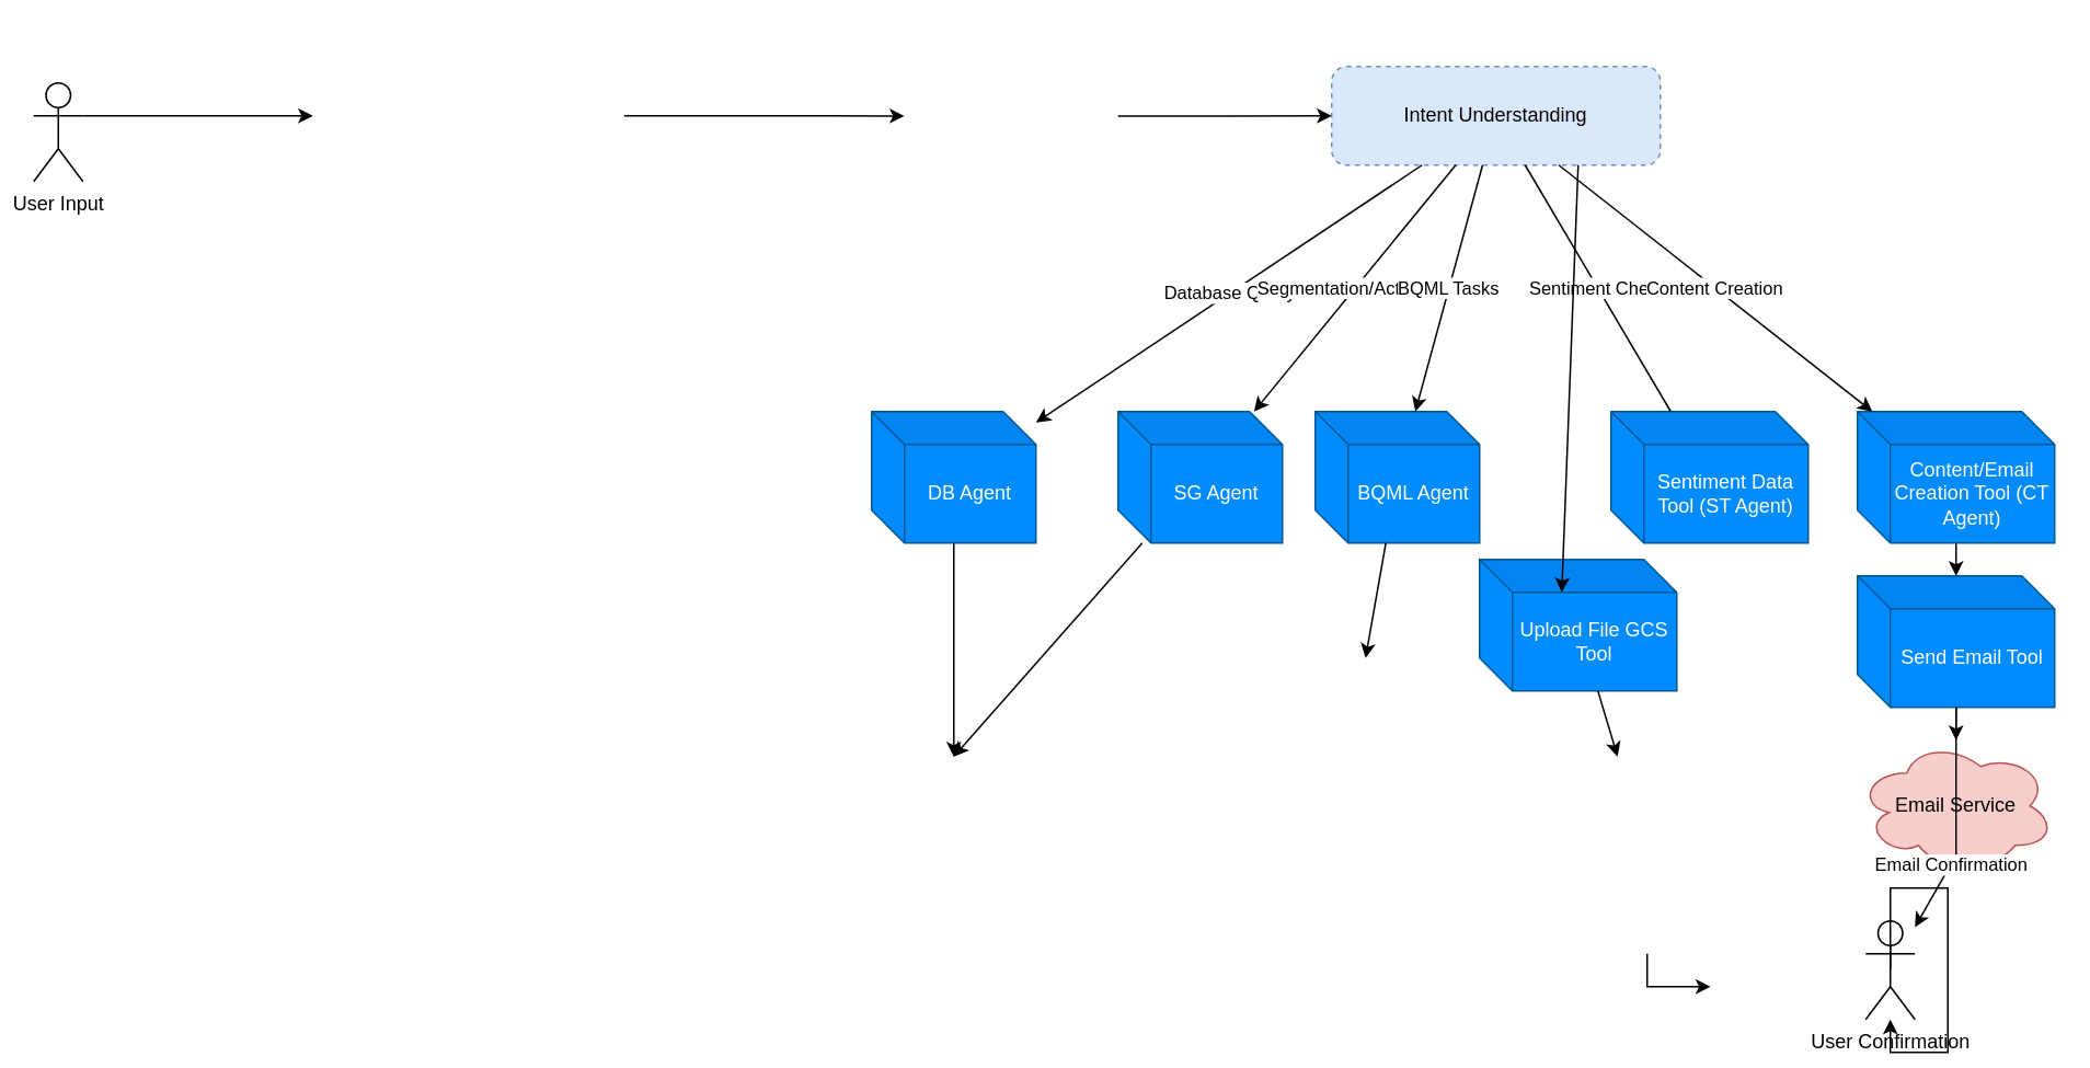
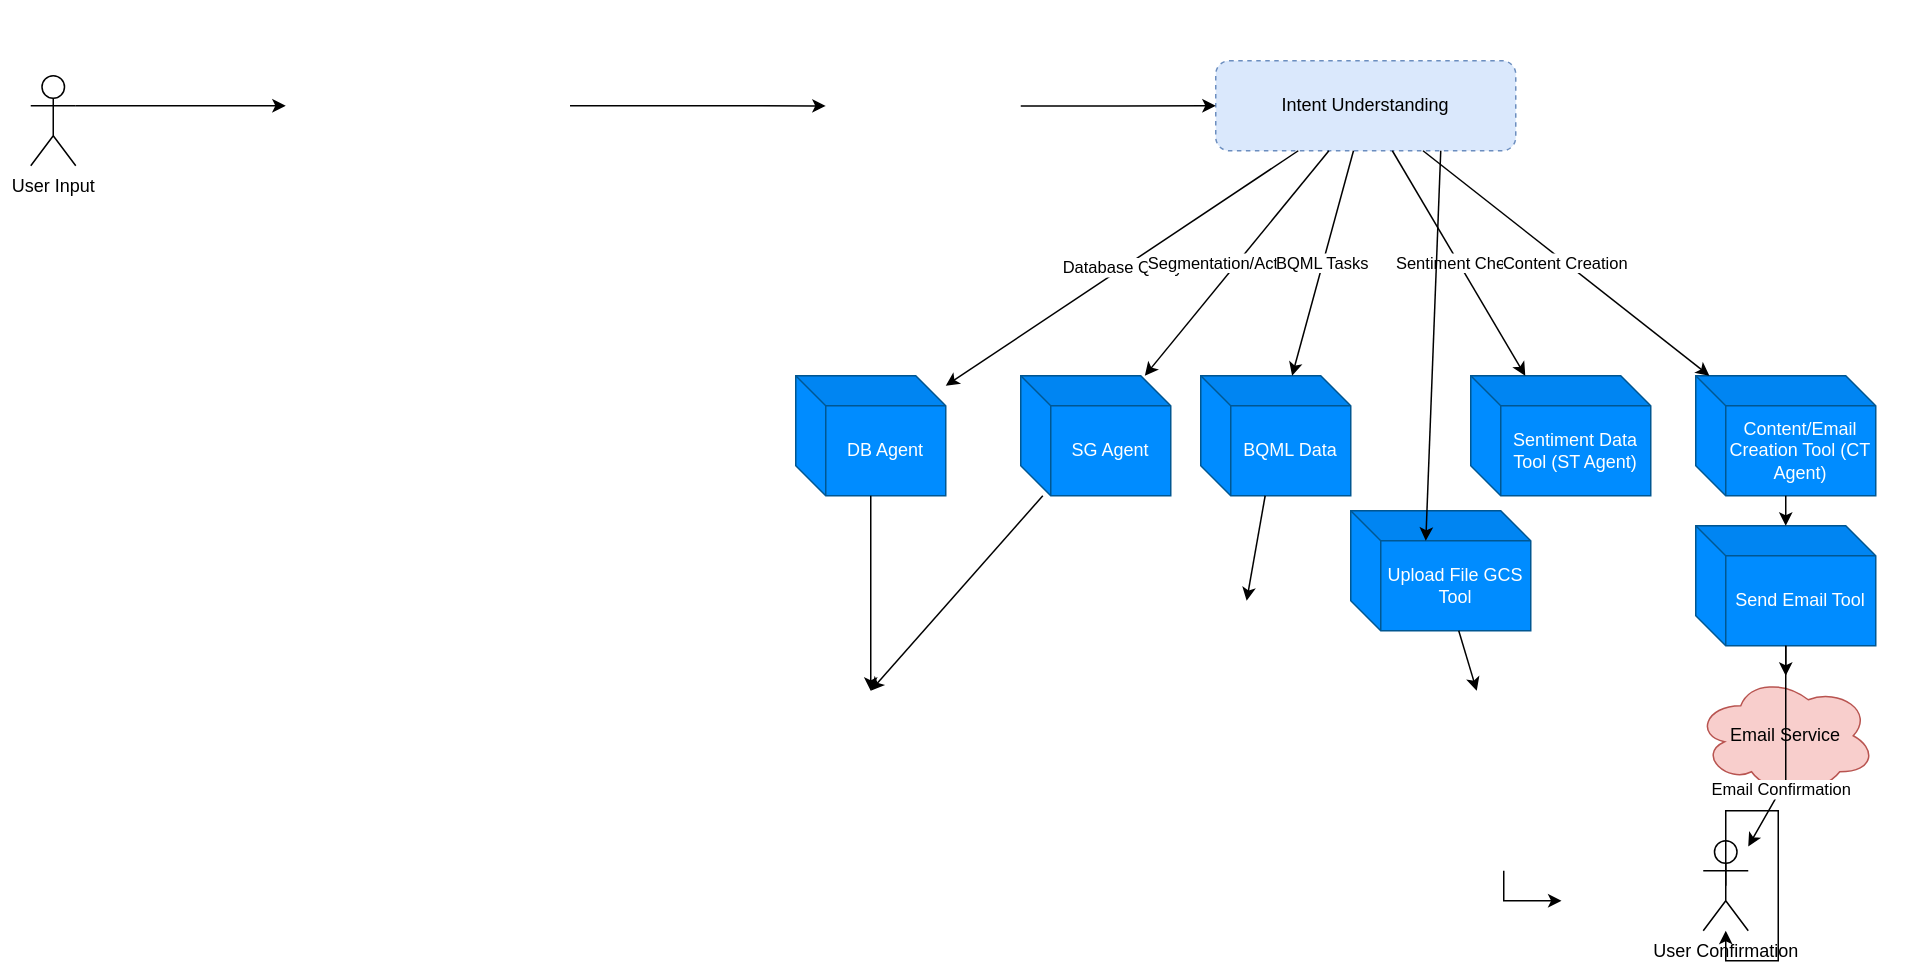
- <mxCell id="13" value="Sentiment Check" style="endArrow=none;html=1;rounded=0;" edge="1" parent="1" source="4" target="8"><mxGeometry width="50" height="50" relative="1" as="geometry"><mxPoint x="880" y="190" as="sourcePoint" /><mxPoint x="1030" y="250" as="targetPoint" /></mxGeometry></mxCell>
+ <mxCell id="13" value="Sentiment Check" style="endArrow=classic;html=1;rounded=0;" edge="1" parent="1" source="4" target="8"><mxGeometry width="50" height="50" relative="1" as="geometry"><mxPoint x="880" y="190" as="sourcePoint" /><mxPoint x="1030" y="250" as="targetPoint" /></mxGeometry></mxCell>
- <mxCell id="7" value="BQML Agent" style="shape=cube;whiteSpace=wrap;html=1;boundedLbl=1;backgroundOutline=1;darkOpacity=0.05;strokeColor=#005792;fillColor=#008cff;fontColor=#ffffff;" vertex="1" parent="1"><mxGeometry x="800" y="250" width="100" height="80" as="geometry" /></mxCell>
+ <mxCell id="7" value="BQML Data" style="shape=cube;whiteSpace=wrap;html=1;boundedLbl=1;backgroundOutline=1;darkOpacity=0.05;strokeColor=#005792;fillColor=#008cff;fontColor=#ffffff;" vertex="1" parent="1"><mxGeometry x="800" y="250" width="100" height="80" as="geometry" /></mxCell>
